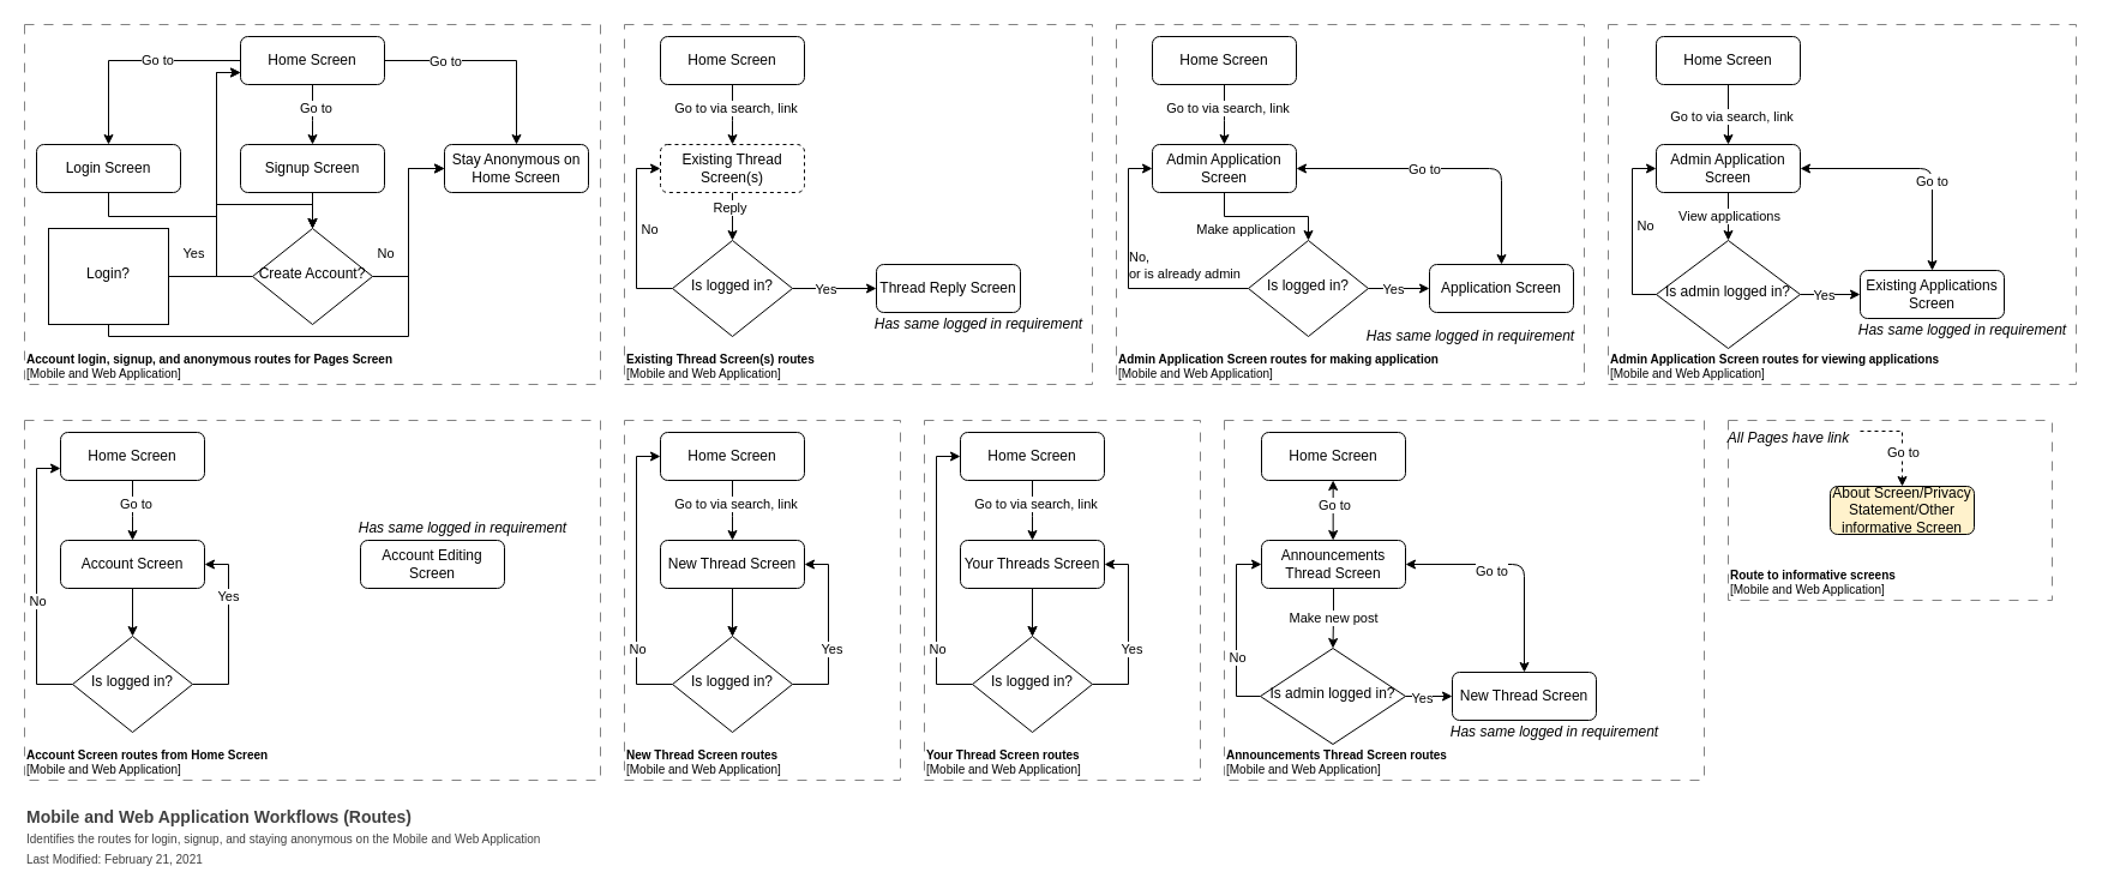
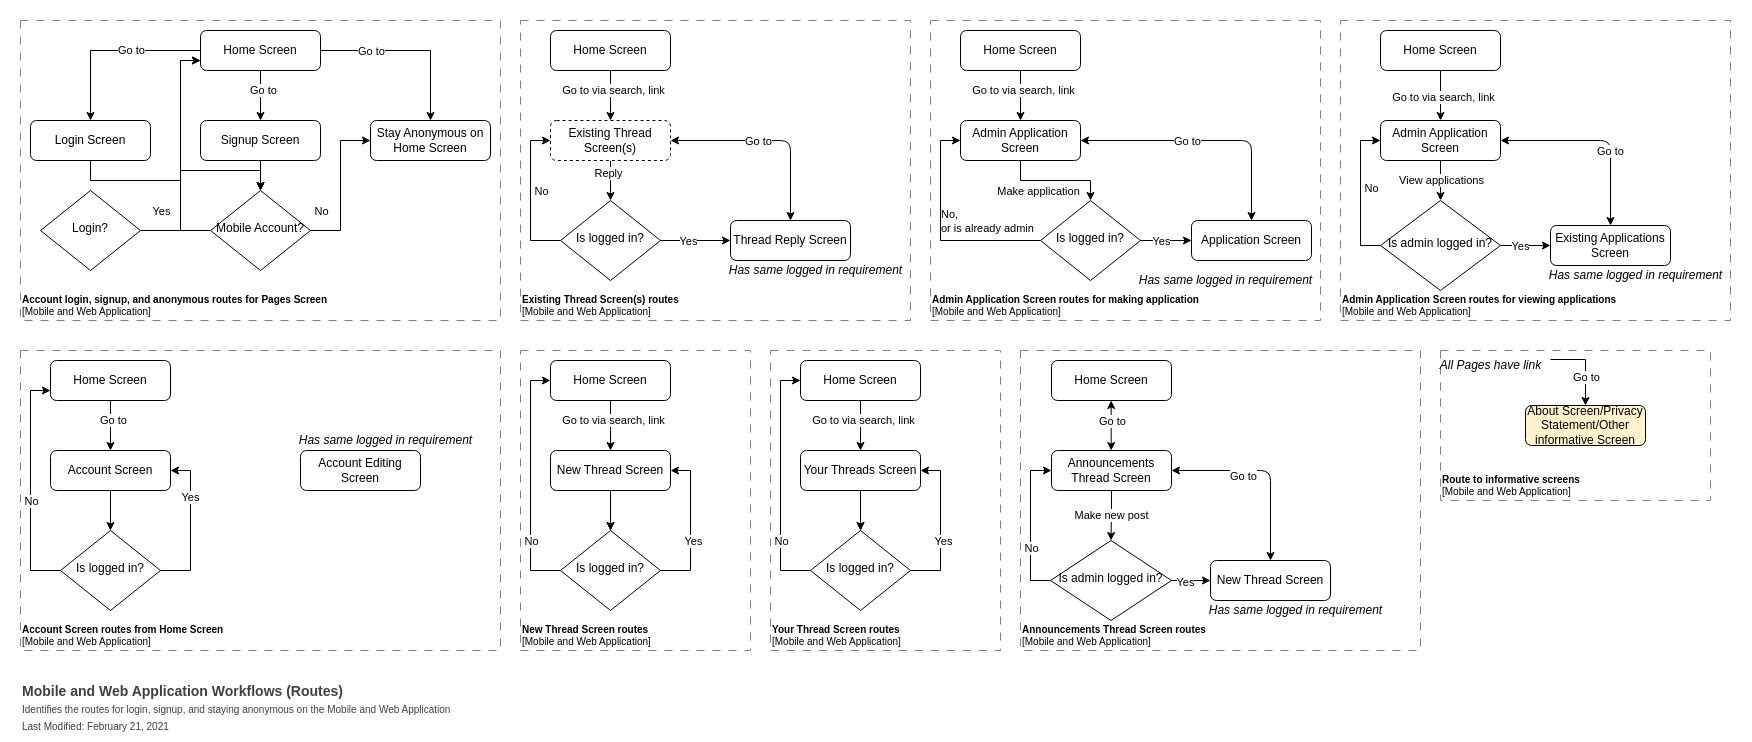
+ <mxCell id="52" value="" style="endArrow=classic;startArrow=classic;html=1;exitX=1;exitY=0.5;exitDx=0;exitDy=0;entryX=0.5;entryY=0;entryDx=0;entryDy=0;" edge="1" parent="1" source="45" target="51"><mxGeometry width="50" height="50" relative="1" as="geometry"><mxPoint x="700" y="80" as="sourcePoint" /><mxPoint x="750" y="30" as="targetPoint" /><Array as="points"><mxPoint x="790" y="140" /></Array></mxGeometry></mxCell>
+ <mxCell id="53" value="Go to" style="edgeLabel;html=1;align=center;verticalAlign=middle;resizable=0;points=[];" vertex="1" connectable="0" parent="52"><mxGeometry x="-0.277" y="-3" relative="1" as="geometry"><mxPoint x="15" y="-3" as="offset" /></mxGeometry></mxCell>
- <mxCell id="22" value="Create Account?" style="rhombus;whiteSpace=wrap;html=1;shadow=0;fontFamily=Helvetica;fontSize=12;align=center;strokeWidth=1;spacing=6;spacingTop=-4;" vertex="1" parent="1"><mxGeometry x="210" y="190" width="100" height="80" as="geometry" /></mxCell>
+ <mxCell id="22" value="Mobile Account?" style="rhombus;whiteSpace=wrap;html=1;shadow=0;fontFamily=Helvetica;fontSize=12;align=center;strokeWidth=1;spacing=6;spacingTop=-4;" vertex="1" parent="1"><mxGeometry x="210" y="190" width="100" height="80" as="geometry" /></mxCell>
- <mxCell id="25" value="Login?" style="whiteSpace=wrap;html=1;shadow=0;fontFamily=Helvetica;fontSize=12;align=center;strokeWidth=1;spacing=6;spacingTop=-4;rounded=0;" vertex="1" parent="1"><mxGeometry x="40" y="190" width="100" height="80" as="geometry" /></mxCell>
+ <mxCell id="25" value="Login?" style="rhombus;whiteSpace=wrap;html=1;shadow=0;fontFamily=Helvetica;fontSize=12;align=center;strokeWidth=1;spacing=6;spacingTop=-4;" vertex="1" parent="1"><mxGeometry x="40" y="190" width="100" height="80" as="geometry" /></mxCell>
- <mxCell id="24" style="edgeStyle=orthogonalEdgeStyle;rounded=0;orthogonalLoop=1;jettySize=auto;html=1;exitX=0.5;exitY=1;exitDx=0;exitDy=0;entryX=0;entryY=0.5;entryDx=0;entryDy=0;" edge="1" parent="1" source="25" target="12"><mxGeometry relative="1" as="geometry"><Array as="points"><mxPoint x="90" y="280" /><mxPoint x="340" y="280" /><mxPoint x="340" y="140" /></Array></mxGeometry></mxCell>
- <mxCell id="82" style="edgeStyle=orthogonalEdgeStyle;rounded=0;orthogonalLoop=1;jettySize=auto;html=1;exitX=1;exitY=0.2;exitDx=0;exitDy=0;entryX=0.5;entryY=0;entryDx=0;entryDy=0;exitPerimeter=0;dashed=1;" edge="1" parent="1" source="81" target="80"><mxGeometry relative="1" as="geometry"><mxPoint x="1335" y="475" as="sourcePoint" /><mxPoint x="1445" y="545" as="targetPoint" /></mxGeometry></mxCell>
+ <mxCell id="82" style="edgeStyle=orthogonalEdgeStyle;rounded=0;orthogonalLoop=1;jettySize=auto;html=1;exitX=1;exitY=0.2;exitDx=0;exitDy=0;entryX=0.5;entryY=0;entryDx=0;entryDy=0;exitPerimeter=0;" edge="1" parent="1" source="81" target="80"><mxGeometry relative="1" as="geometry"><mxPoint x="1335" y="475" as="sourcePoint" /><mxPoint x="1445" y="545" as="targetPoint" /></mxGeometry></mxCell>
- <mxCell id="38" value="Mobile and Web Application Workflows (Routes)&lt;br&gt;&lt;span style=&quot;font-size: x-small ; font-weight: 400&quot;&gt;Identifies the routes for login, signup, and staying anonymous on the Mobile and Web Application&lt;br&gt;&lt;/span&gt;&lt;span style=&quot;font-size: x-small ; font-weight: 400&quot;&gt;Last Modified: February 21, 2021&lt;/span&gt;" style="text;html=1;resizable=0;points=[];autosize=1;align=left;verticalAlign=top;spacingTop=-4;fontSize=14;fontColor=#404040;fontStyle=1" vertex="1" parent="1"><mxGeometry x="20" y="670" width="440" height="50" as="geometry" /></mxCell>
+ <mxCell id="38" value="Mobile and Web Application Workflows (Routes)&lt;br&gt;&lt;span style=&quot;font-size: x-small ; font-weight: 400&quot;&gt;Identifies the routes for login, signup, and staying anonymous on the Mobile and Web Application&lt;br&gt;&lt;/span&gt;&lt;span style=&quot;font-size: x-small ; font-weight: 400&quot;&gt;Last Modified: February 21, 2021&lt;/span&gt;" style="text;html=1;resizable=0;points=[];autosize=1;align=left;verticalAlign=top;spacingTop=-4;fontSize=14;fontColor=#404040;fontStyle=1" vertex="1" parent="1"><mxGeometry x="20" y="680" width="440" height="50" as="geometry" /></mxCell>
